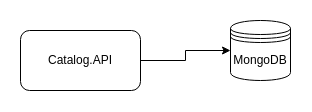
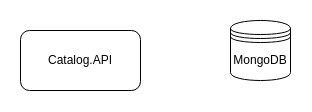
- <mxCell id="2" style="edgeStyle=orthogonalEdgeStyle;rounded=0;orthogonalLoop=1;jettySize=auto;html=1;exitX=1;exitY=0.5;exitDx=0;exitDy=0;entryX=0;entryY=0.5;entryDx=0;entryDy=0;" edge="1" parent="1" source="3" target="4"><mxGeometry relative="1" as="geometry" /></mxCell>
